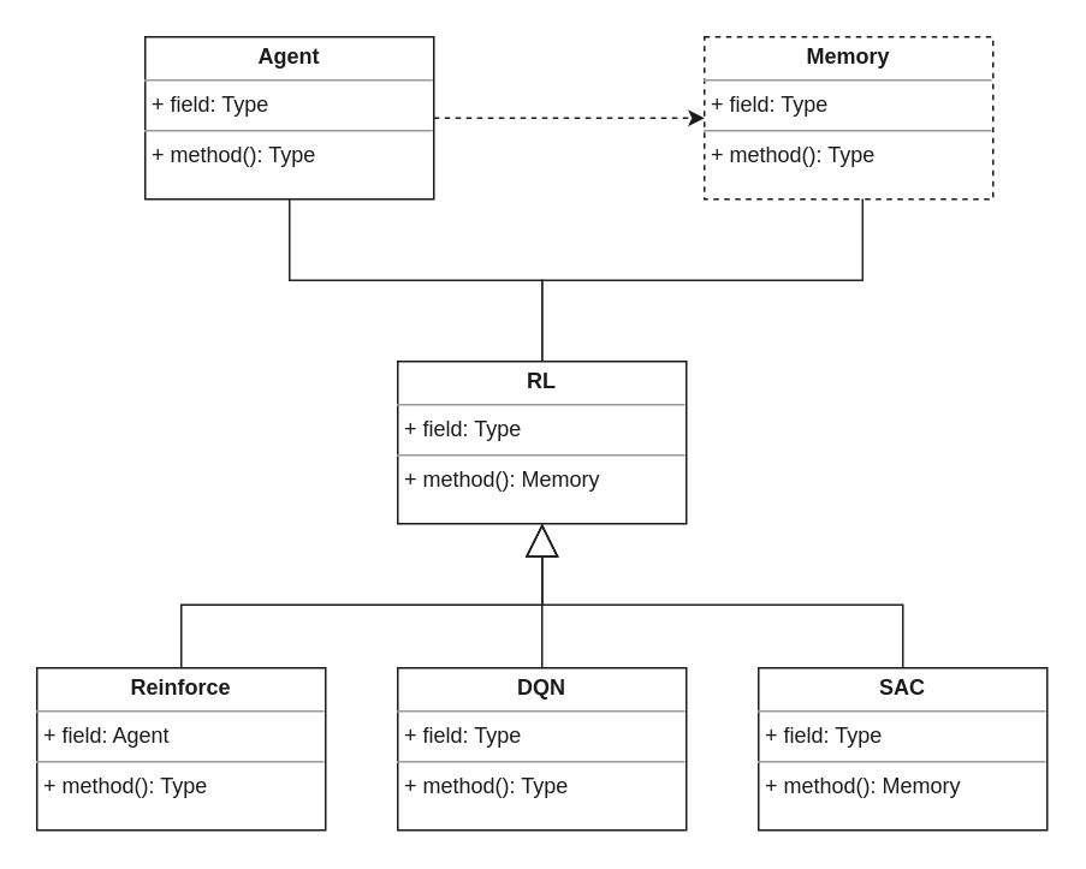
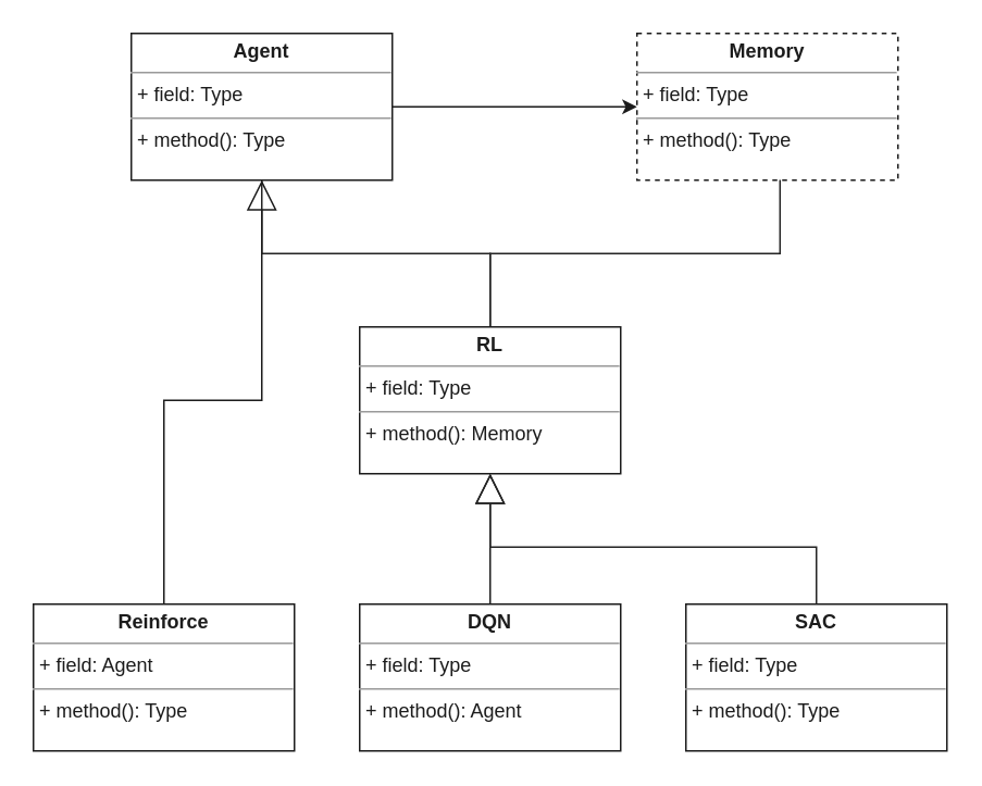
- <mxCell id="2" style="edgeStyle=orthogonalEdgeStyle;rounded=0;orthogonalLoop=1;jettySize=auto;html=1;exitX=1;exitY=0.5;exitDx=0;exitDy=0;fontColor=#1C1C1C;strokeColor=#1C1C1C;dashed=1;" edge="1" parent="1" source="4" target="5"><mxGeometry relative="1" as="geometry" /></mxCell>
+ <mxCell id="2" style="edgeStyle=orthogonalEdgeStyle;rounded=0;orthogonalLoop=1;jettySize=auto;html=1;exitX=1;exitY=0.5;exitDx=0;exitDy=0;fontColor=#1C1C1C;strokeColor=#1C1C1C;" edge="1" parent="1" source="4" target="5"><mxGeometry relative="1" as="geometry" /></mxCell>
- <mxCell id="8" style="edgeStyle=orthogonalEdgeStyle;rounded=0;orthogonalLoop=1;jettySize=auto;html=1;exitX=0.5;exitY=0;exitDx=0;exitDy=0;strokeColor=#1C1C1C;fontColor=#1C1C1C;endSize=16;endArrow=block;endFill=0;" edge="1" parent="1" source="9" target="7"><mxGeometry relative="1" as="geometry" /></mxCell>
+ <mxCell id="8" style="edgeStyle=orthogonalEdgeStyle;rounded=0;orthogonalLoop=1;jettySize=auto;html=1;exitX=0.5;exitY=0;exitDx=0;exitDy=0;strokeColor=#1C1C1C;fontColor=#1C1C1C;endSize=16;endArrow=block;endFill=0;" edge="1" parent="1" source="9" target="4"><mxGeometry relative="1" as="geometry" /></mxCell>
- <mxCell id="11" value="&lt;p style=&quot;margin:0px;margin-top:4px;text-align:center;&quot;&gt;&lt;b&gt;DQN&lt;/b&gt;&lt;/p&gt;&lt;hr size=&quot;1&quot;&gt;&lt;p style=&quot;margin:0px;margin-left:4px;&quot;&gt;+ field: Type&lt;/p&gt;&lt;hr size=&quot;1&quot;&gt;&lt;p style=&quot;margin:0px;margin-left:4px;&quot;&gt;+ method(): Type&lt;/p&gt;" style="verticalAlign=top;align=left;overflow=fill;fontSize=12;fontFamily=Helvetica;html=1;fillStyle=solid;strokeColor=#1C1C1C;fontColor=#1C1C1C;fillColor=#FFFFFF;" vertex="1" parent="1"><mxGeometry x="220" y="370" width="160" height="90" as="geometry" /></mxCell>
+ <mxCell id="11" value="&lt;p style=&quot;margin:0px;margin-top:4px;text-align:center;&quot;&gt;&lt;b&gt;DQN&lt;/b&gt;&lt;/p&gt;&lt;hr size=&quot;1&quot;&gt;&lt;p style=&quot;margin:0px;margin-left:4px;&quot;&gt;+ field: Type&lt;/p&gt;&lt;hr size=&quot;1&quot;&gt;&lt;p style=&quot;margin:0px;margin-left:4px;&quot;&gt;+ method(): Agent&lt;/p&gt;" style="verticalAlign=top;align=left;overflow=fill;fontSize=12;fontFamily=Helvetica;html=1;fillStyle=solid;strokeColor=#1C1C1C;fontColor=#1C1C1C;fillColor=#FFFFFF;" vertex="1" parent="1"><mxGeometry x="220" y="370" width="160" height="90" as="geometry" /></mxCell>
- <mxCell id="13" value="&lt;p style=&quot;margin:0px;margin-top:4px;text-align:center;&quot;&gt;&lt;b&gt;SAC&lt;/b&gt;&lt;/p&gt;&lt;hr size=&quot;1&quot;&gt;&lt;p style=&quot;margin:0px;margin-left:4px;&quot;&gt;+ field: Type&lt;/p&gt;&lt;hr size=&quot;1&quot;&gt;&lt;p style=&quot;margin:0px;margin-left:4px;&quot;&gt;+ method(): Memory&lt;/p&gt;" style="verticalAlign=top;align=left;overflow=fill;fontSize=12;fontFamily=Helvetica;html=1;fillStyle=solid;strokeColor=#1C1C1C;fontColor=#1C1C1C;fillColor=#FFFFFF;" vertex="1" parent="1"><mxGeometry x="420" y="370" width="160" height="90" as="geometry" /></mxCell>
+ <mxCell id="13" value="&lt;p style=&quot;margin:0px;margin-top:4px;text-align:center;&quot;&gt;&lt;b&gt;SAC&lt;/b&gt;&lt;/p&gt;&lt;hr size=&quot;1&quot;&gt;&lt;p style=&quot;margin:0px;margin-left:4px;&quot;&gt;+ field: Type&lt;/p&gt;&lt;hr size=&quot;1&quot;&gt;&lt;p style=&quot;margin:0px;margin-left:4px;&quot;&gt;+ method(): Type&lt;/p&gt;" style="verticalAlign=top;align=left;overflow=fill;fontSize=12;fontFamily=Helvetica;html=1;fillStyle=solid;strokeColor=#1C1C1C;fontColor=#1C1C1C;fillColor=#FFFFFF;" vertex="1" parent="1"><mxGeometry x="420" y="370" width="160" height="90" as="geometry" /></mxCell>
